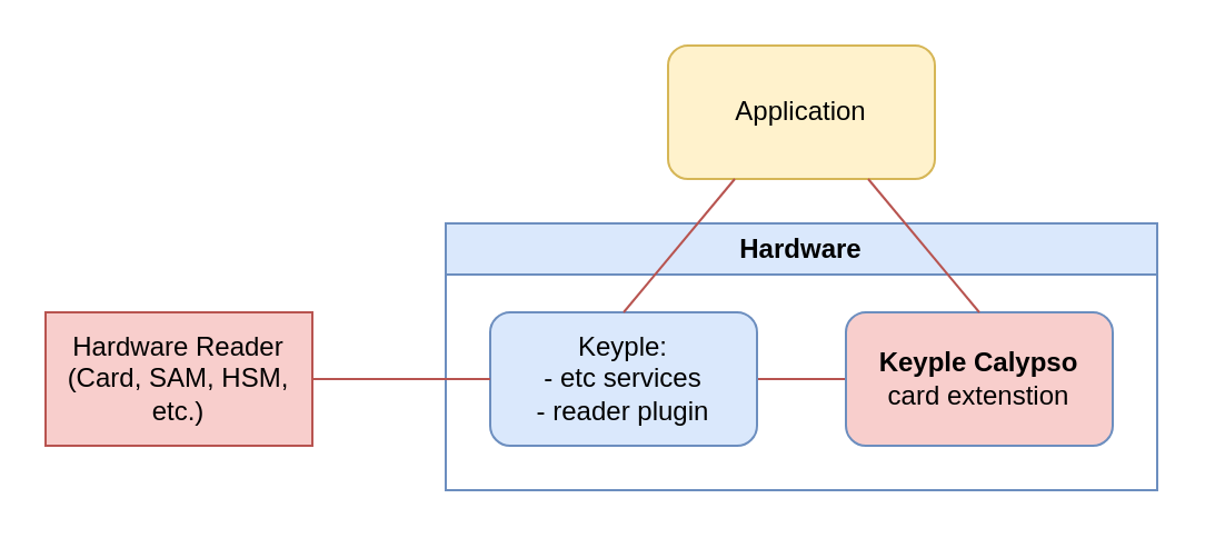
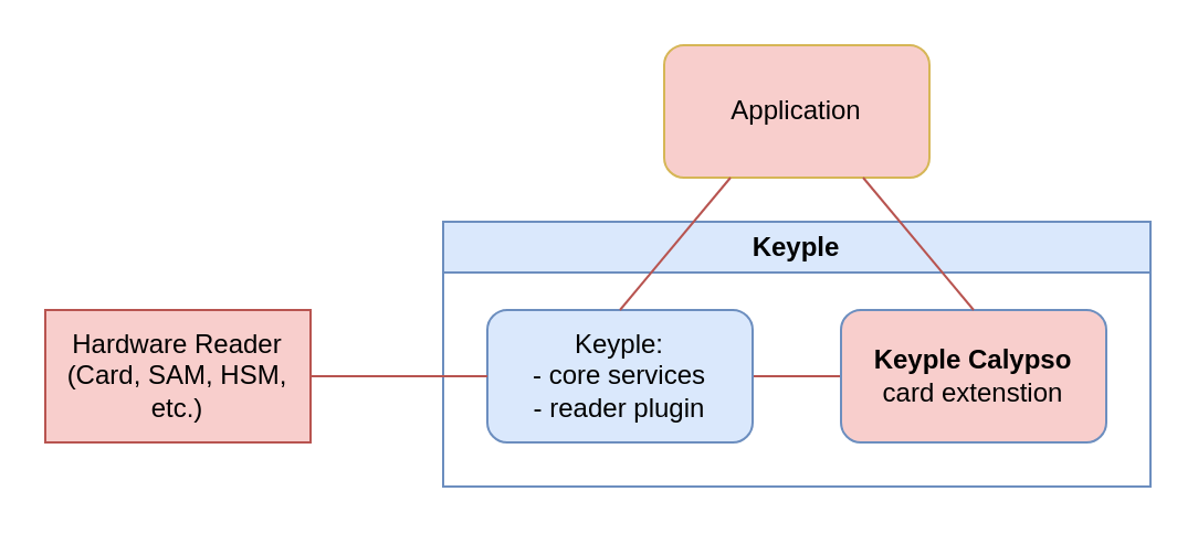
- <mxCell id="2" value="Application" style="rounded=1;whiteSpace=wrap;html=1;fillColor=#fff2cc;strokeColor=#d6b656;" vertex="1" parent="1"><mxGeometry x="300" y="20" width="120" height="60" as="geometry" /></mxCell>
+ <mxCell id="2" value="Application" style="rounded=1;whiteSpace=wrap;html=1;fillColor=#f8cecc;strokeColor=#d6b656;" vertex="1" parent="1"><mxGeometry x="300" y="20" width="120" height="60" as="geometry" /></mxCell>
- <mxCell id="3" value="Hardware" style="swimlane;whiteSpace=wrap;html=1;swimlaneFillColor=none;fillColor=#dae8fc;strokeColor=#6c8ebf;" vertex="1" parent="1"><mxGeometry x="200" y="100" width="320" height="120" as="geometry" /></mxCell>
+ <mxCell id="3" value="Keyple" style="swimlane;whiteSpace=wrap;html=1;swimlaneFillColor=none;fillColor=#dae8fc;strokeColor=#6c8ebf;" vertex="1" parent="1"><mxGeometry x="200" y="100" width="320" height="120" as="geometry" /></mxCell>
- <mxCell id="5" value="Keyple:&lt;br&gt;- etc services&lt;br&gt;- reader plugin" style="rounded=1;whiteSpace=wrap;html=1;fillColor=#dae8fc;strokeColor=#6c8ebf;" vertex="1" parent="3"><mxGeometry x="20" y="40" width="120" height="60" as="geometry" /></mxCell>
+ <mxCell id="5" value="Keyple:&lt;br&gt;- core services&lt;br&gt;- reader plugin" style="rounded=1;whiteSpace=wrap;html=1;fillColor=#dae8fc;strokeColor=#6c8ebf;" vertex="1" parent="3"><mxGeometry x="20" y="40" width="120" height="60" as="geometry" /></mxCell>
